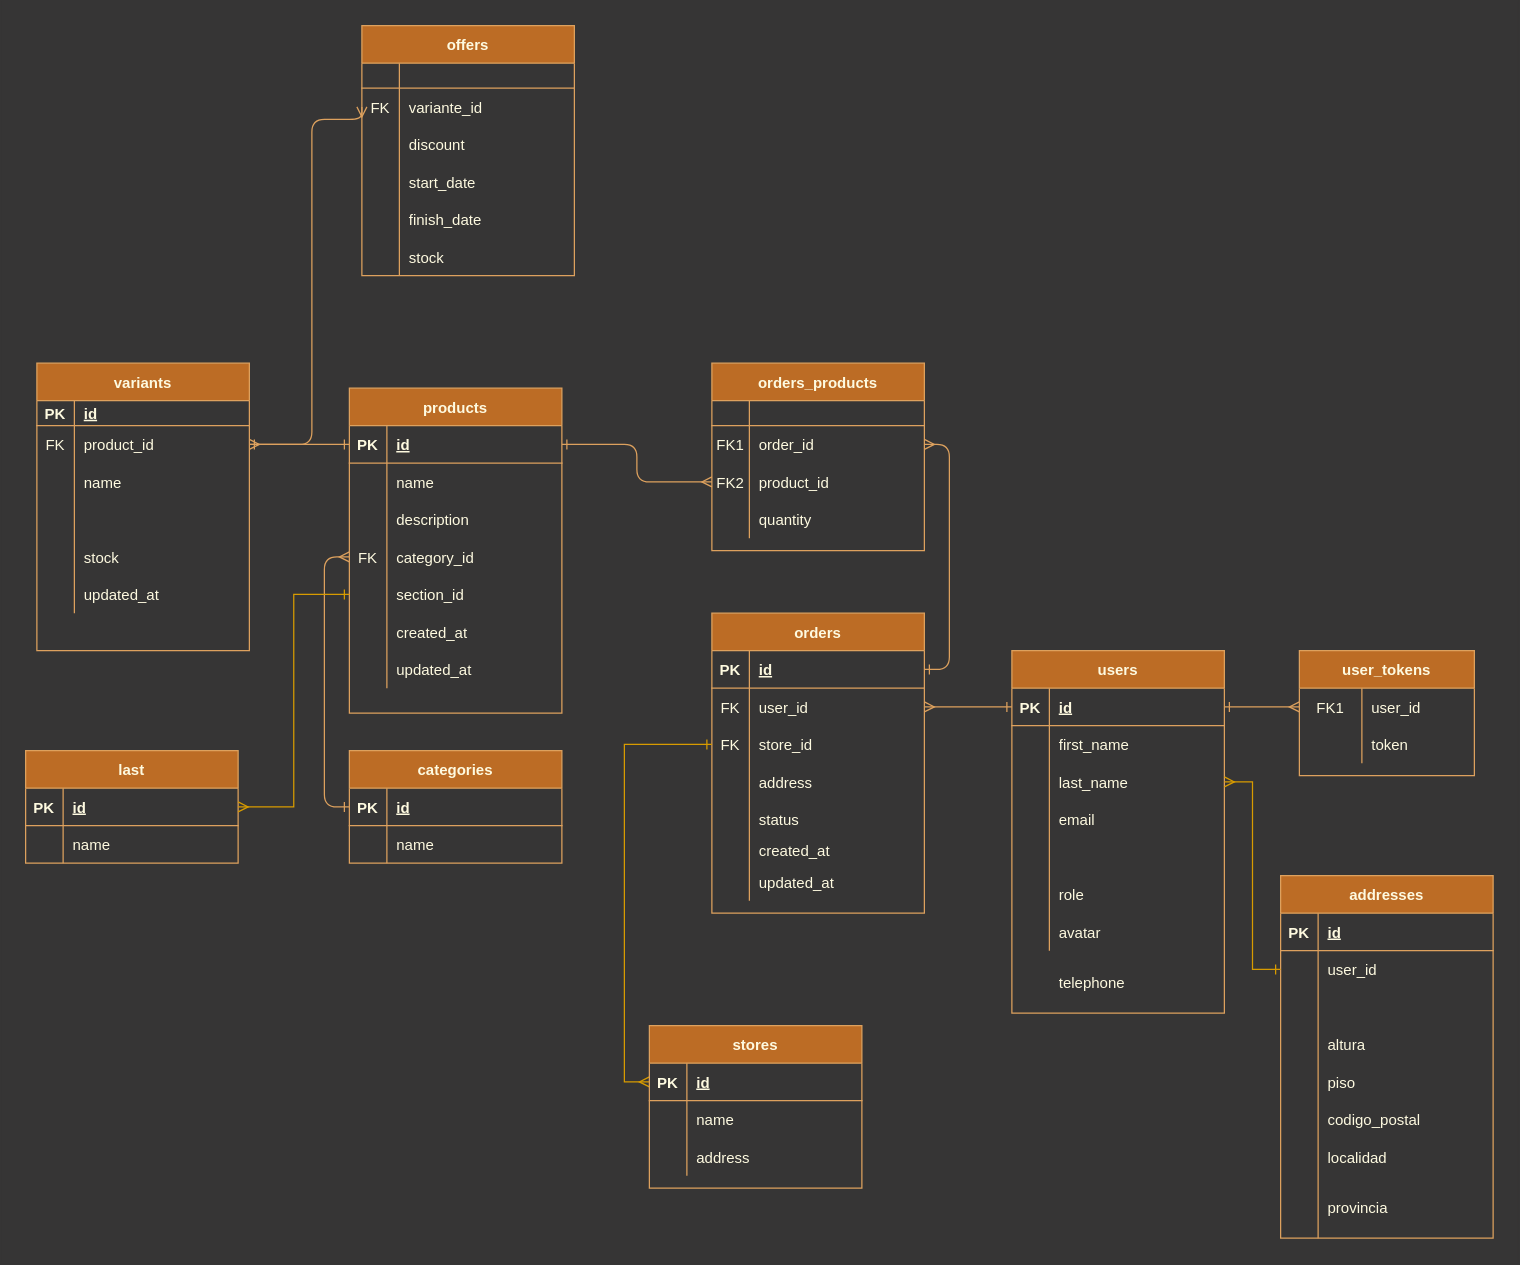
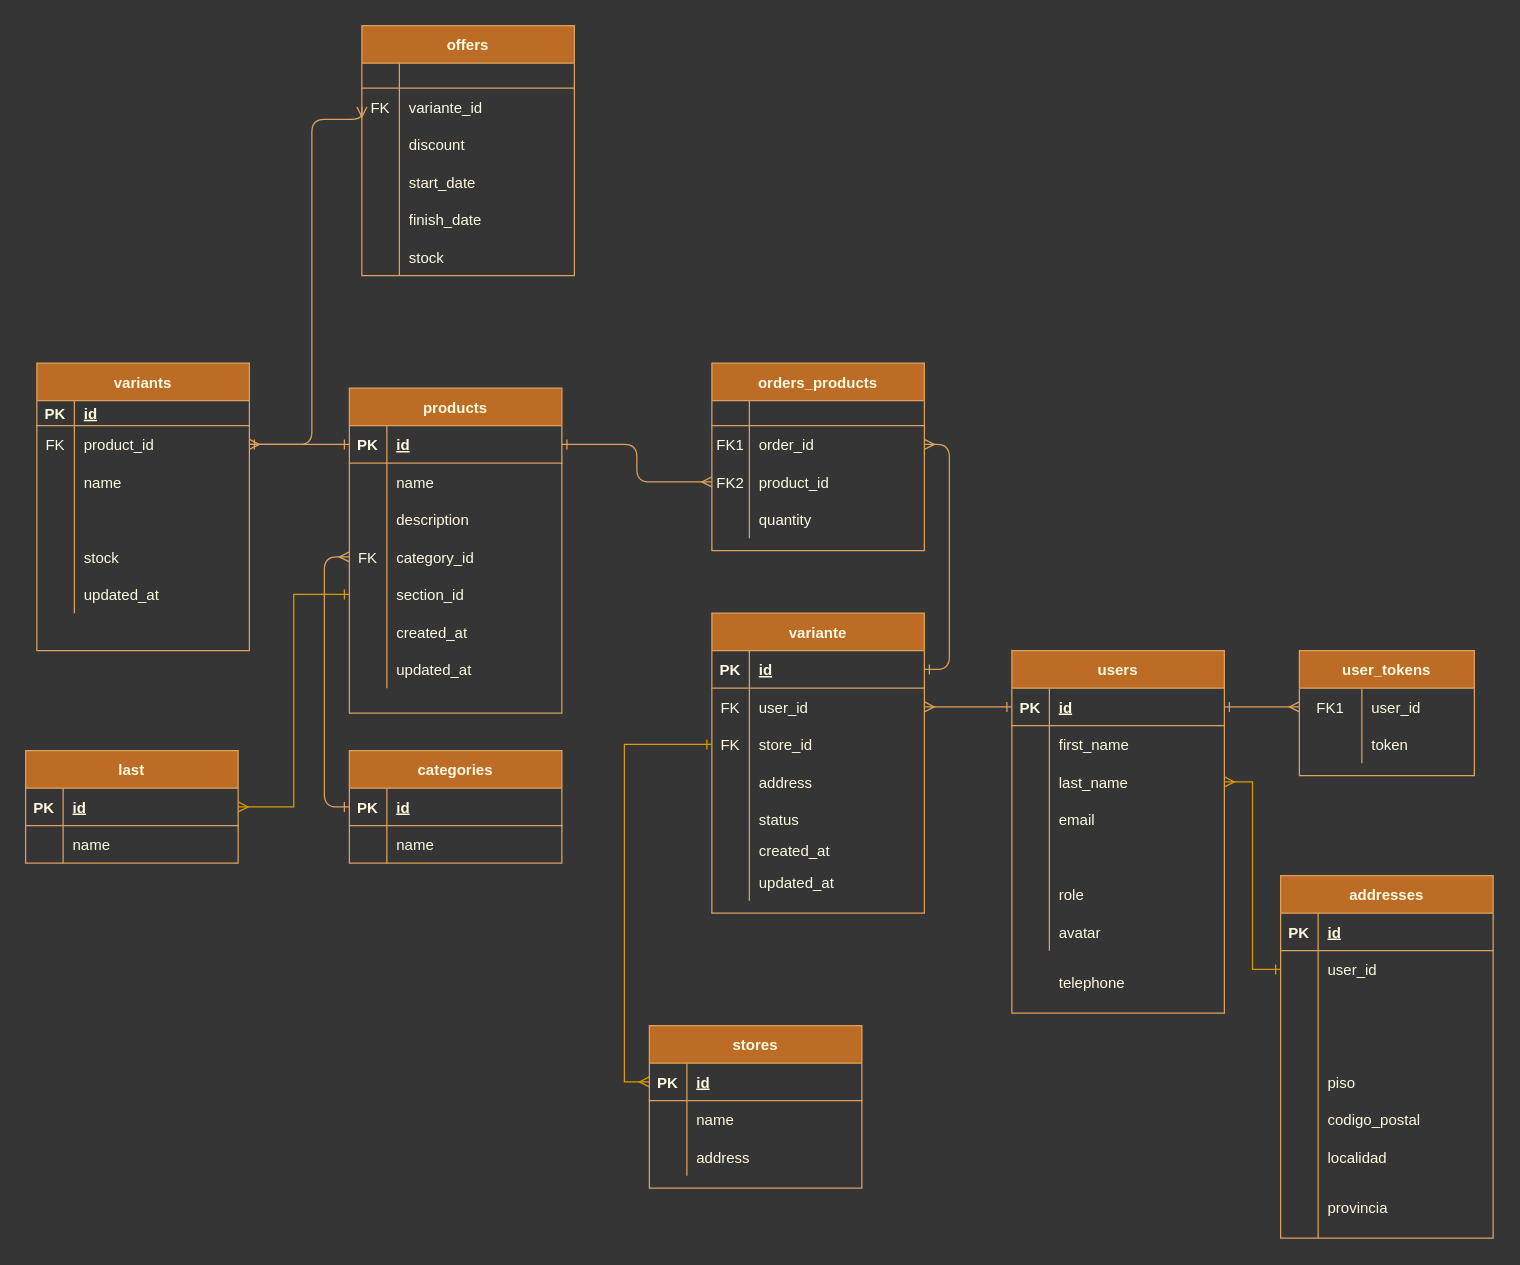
- <mxCell id="24" value="orders" style="shape=table;startSize=30;container=1;collapsible=1;childLayout=tableLayout;fixedRows=1;rowLines=0;fontStyle=1;align=center;resizeLast=1;fillColor=#BC6C25;strokeColor=#DDA15E;fontColor=#FEFAE0;" parent="1" vertex="1"><mxGeometry x="569" y="490" width="170" height="240" as="geometry" /></mxCell>
+ <mxCell id="24" value="variante" style="shape=table;startSize=30;container=1;collapsible=1;childLayout=tableLayout;fixedRows=1;rowLines=0;fontStyle=1;align=center;resizeLast=1;fillColor=#BC6C25;strokeColor=#DDA15E;fontColor=#FEFAE0;" parent="1" vertex="1"><mxGeometry x="569" y="490" width="170" height="240" as="geometry" /></mxCell>
- <mxCell id="149" value="altura" style="shape=partialRectangle;overflow=hidden;connectable=0;fillColor=none;top=0;left=0;bottom=0;right=0;align=left;spacingLeft=6;strokeColor=#DDA15E;fontColor=#FEFAE0;" vertex="1" parent="147"><mxGeometry x="30" width="140" height="30" as="geometry" /></mxCell>
